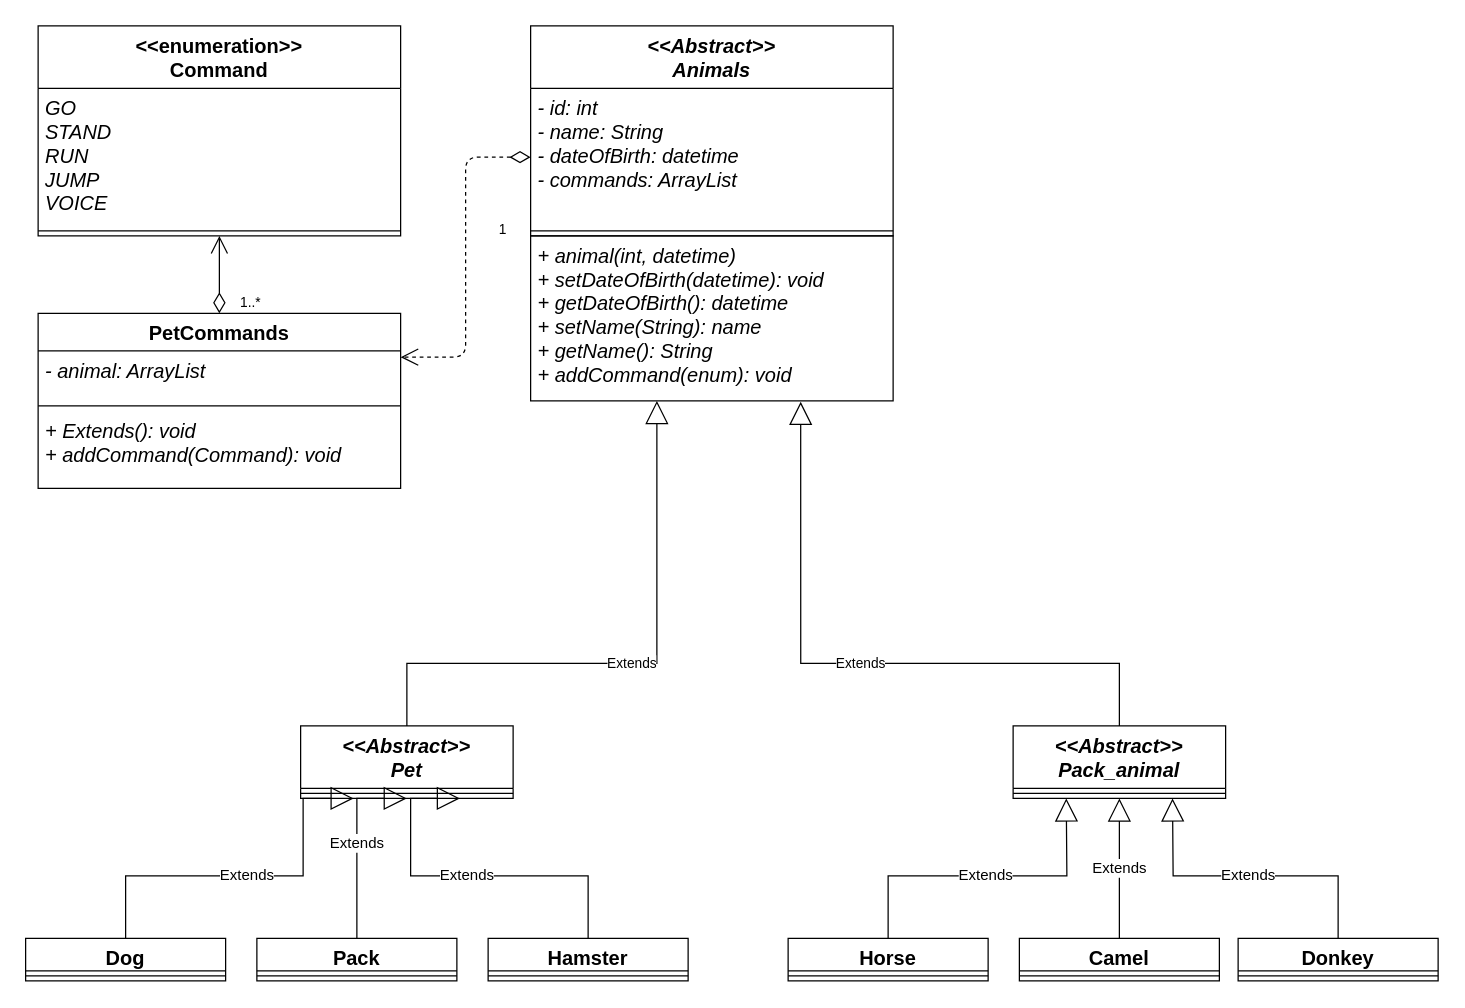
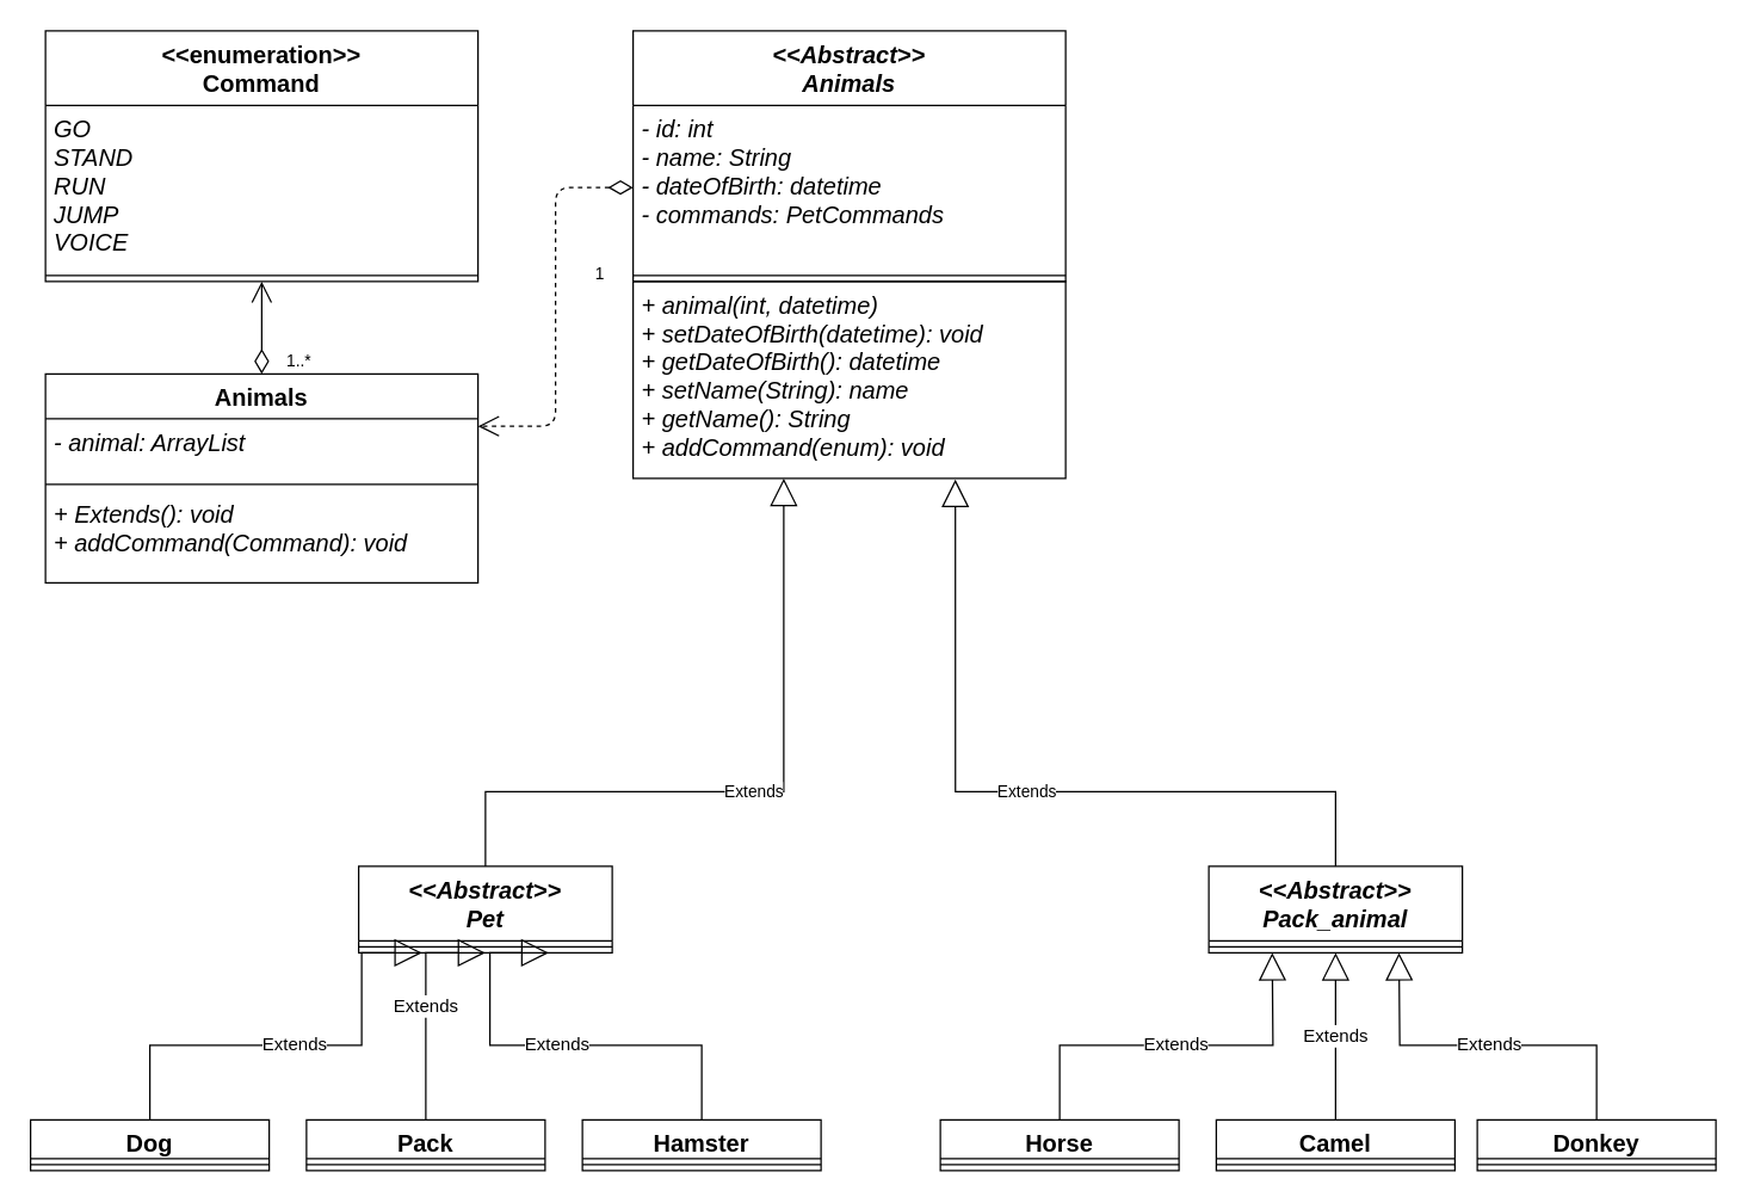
- <mxCell id="24" value="- id: int&#10;- name: String&#10;- dateOfBirth: datetime&#10;- commands: ArrayList" style="text;strokeColor=none;fillColor=none;align=left;verticalAlign=top;spacingLeft=4;spacingRight=4;overflow=hidden;rotatable=0;points=[[0,0.5],[1,0.5]];portConstraint=eastwest;fontSize=16;fontStyle=2" vertex="1" parent="23"><mxGeometry y="50" width="290" height="110" as="geometry" /></mxCell>
+ <mxCell id="24" value="- id: int&#10;- name: String&#10;- dateOfBirth: datetime&#10;- commands: PetCommands" style="text;strokeColor=none;fillColor=none;align=left;verticalAlign=top;spacingLeft=4;spacingRight=4;overflow=hidden;rotatable=0;points=[[0,0.5],[1,0.5]];portConstraint=eastwest;fontSize=16;fontStyle=2" vertex="1" parent="23"><mxGeometry y="50" width="290" height="110" as="geometry" /></mxCell>
- <mxCell id="28" value="PetCommands" style="swimlane;fontStyle=1;align=center;verticalAlign=top;childLayout=stackLayout;horizontal=1;startSize=30;horizontalStack=0;resizeParent=1;resizeParentMax=0;resizeLast=0;collapsible=1;marginBottom=0;fontSize=16;" vertex="1" parent="1"><mxGeometry x="30" y="250" width="290" height="140" as="geometry" /></mxCell>
+ <mxCell id="28" value="Animals" style="swimlane;fontStyle=1;align=center;verticalAlign=top;childLayout=stackLayout;horizontal=1;startSize=30;horizontalStack=0;resizeParent=1;resizeParentMax=0;resizeLast=0;collapsible=1;marginBottom=0;fontSize=16;" vertex="1" parent="1"><mxGeometry x="30" y="250" width="290" height="140" as="geometry" /></mxCell>
